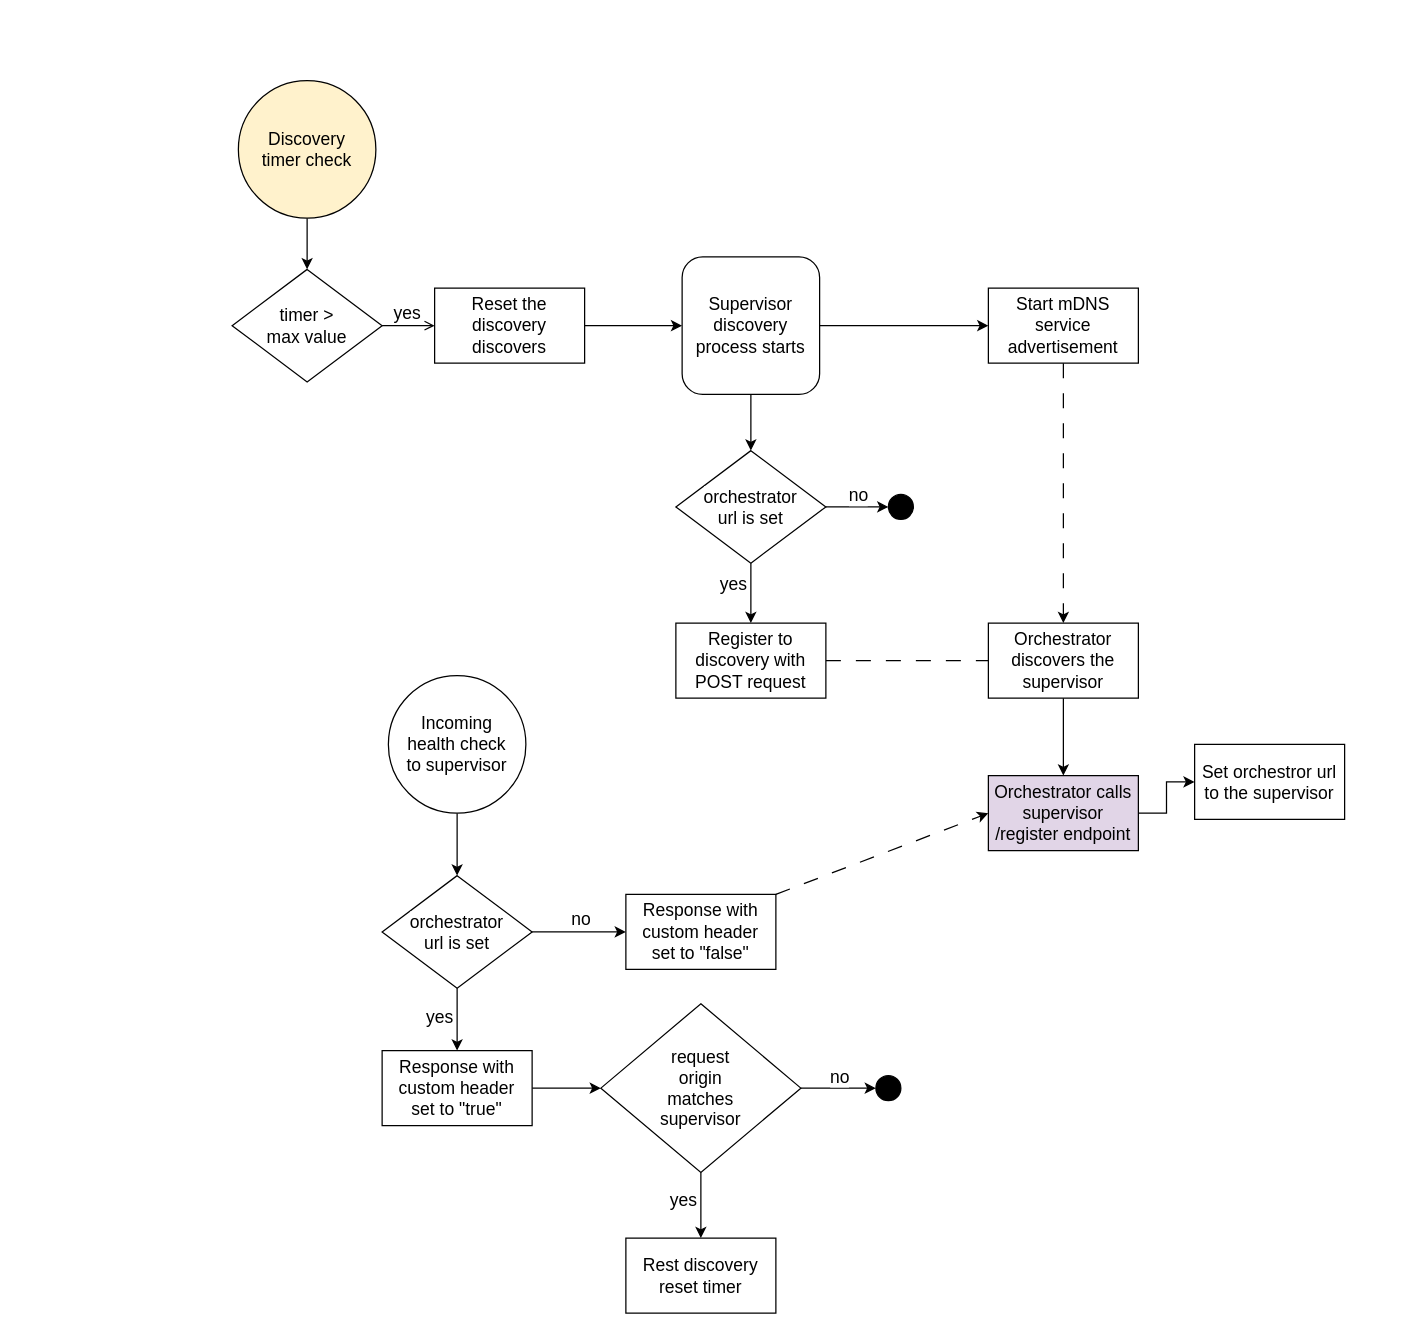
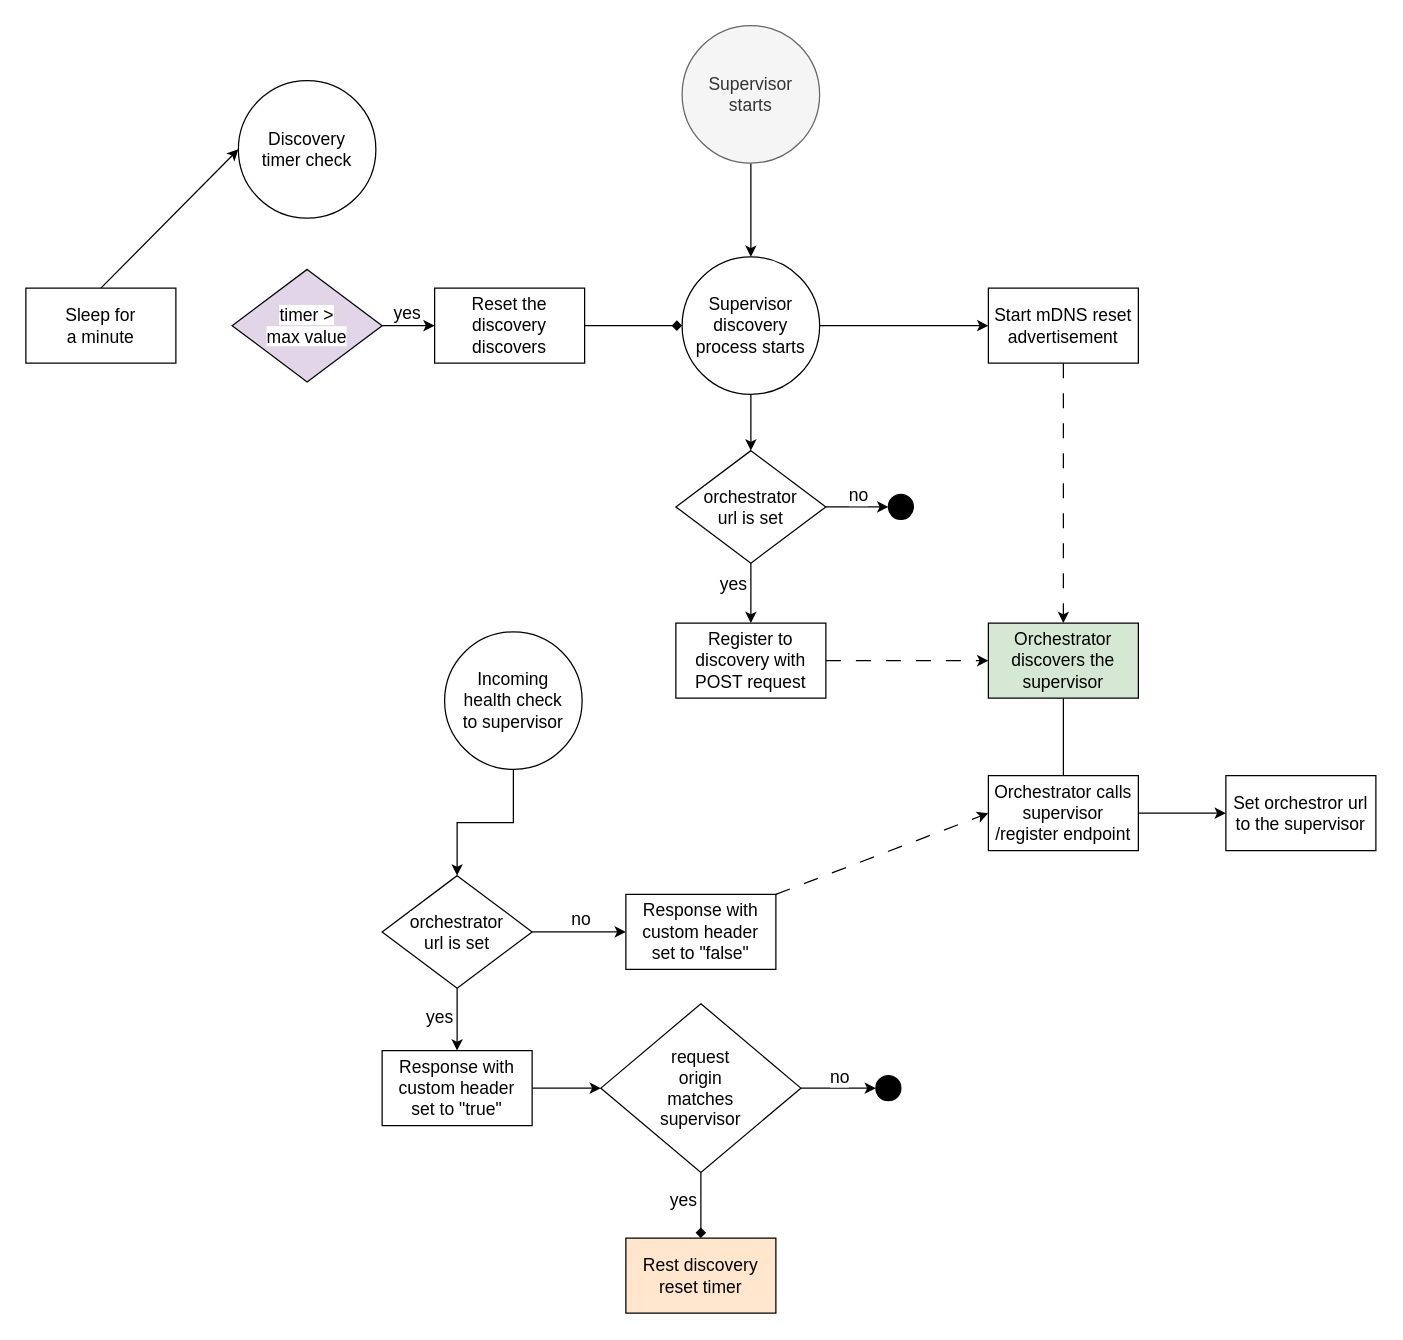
+ <mxCell id="45" value="&lt;span style=&quot;font-size: 14px;&quot;&gt;Supervisor&lt;br&gt;starts&lt;/span&gt;" style="ellipse;whiteSpace=wrap;html=1;aspect=fixed;fillColor=#f5f5f5;fontColor=#333333;strokeColor=#666666;" vertex="1" parent="1"><mxGeometry x="545" y="20" width="110" height="110" as="geometry" /></mxCell>
- <mxCell id="36" value="&lt;span style=&quot;font-size: 14px;&quot;&gt;Discovery&lt;br&gt;timer check&lt;/span&gt;" style="ellipse;whiteSpace=wrap;html=1;aspect=fixed;fillColor=#fff2cc;" vertex="1" parent="1"><mxGeometry x="190" y="64" width="110" height="110" as="geometry" /></mxCell>
+ <mxCell id="36" value="&lt;span style=&quot;font-size: 14px;&quot;&gt;Discovery&lt;br&gt;timer check&lt;/span&gt;" style="ellipse;whiteSpace=wrap;html=1;aspect=fixed;" vertex="1" parent="1"><mxGeometry x="190" y="64" width="110" height="110" as="geometry" /></mxCell>
+ <mxCell id="44" style="edgeStyle=orthogonalEdgeStyle;rounded=0;orthogonalLoop=1;jettySize=auto;html=1;exitX=0.5;exitY=1;exitDx=0;exitDy=0;entryX=0.5;entryY=0;entryDx=0;entryDy=0;" edge="1" parent="1" source="45" target="17"><mxGeometry relative="1" as="geometry" /></mxCell>
+ <mxCell id="42" style="rounded=0;orthogonalLoop=1;jettySize=auto;html=1;exitX=0.5;exitY=0;exitDx=0;exitDy=0;entryX=0;entryY=0.5;entryDx=0;entryDy=0;" edge="1" parent="1" source="43" target="36"><mxGeometry relative="1" as="geometry" /></mxCell>
- <mxCell id="35" style="edgeStyle=orthogonalEdgeStyle;rounded=0;orthogonalLoop=1;jettySize=auto;html=1;exitX=0.5;exitY=1;exitDx=0;exitDy=0;entryX=0.5;entryY=0;entryDx=0;entryDy=0;" edge="1" parent="1" source="36" target="41"><mxGeometry relative="1" as="geometry" /></mxCell>
+ <mxCell id="43" value="&lt;span style=&quot;font-size: 14px;&quot;&gt;Sleep for&lt;br&gt;a minute&lt;/span&gt;" style="rounded=0;whiteSpace=wrap;html=1;" vertex="1" parent="1"><mxGeometry x="20" y="230" width="120" height="60" as="geometry" /></mxCell>
- <mxCell id="41" value="&lt;span style=&quot;font-size: 14px; text-wrap-mode: nowrap; background-color: rgb(255, 255, 255);&quot;&gt;timer &amp;gt;&lt;br&gt;max value&lt;/span&gt;" style="rhombus;whiteSpace=wrap;html=1;" vertex="1" parent="1"><mxGeometry x="185" y="215" width="120" height="90" as="geometry" /></mxCell>
+ <mxCell id="41" value="&lt;span style=&quot;font-size: 14px; text-wrap-mode: nowrap; background-color: rgb(255, 255, 255);&quot;&gt;timer &amp;gt;&lt;br&gt;max value&lt;/span&gt;" style="rhombus;whiteSpace=wrap;html=1;fillColor=#e1d5e7;" vertex="1" parent="1"><mxGeometry x="185" y="215" width="120" height="90" as="geometry" /></mxCell>
- <mxCell id="39" style="edgeStyle=orthogonalEdgeStyle;rounded=0;orthogonalLoop=1;jettySize=auto;html=1;exitX=1;exitY=0.5;exitDx=0;exitDy=0;entryX=0;entryY=0.5;entryDx=0;entryDy=0;endArrow=open;" edge="1" source="41" target="38" parent="1"><mxGeometry relative="1" as="geometry" /></mxCell>
+ <mxCell id="39" style="edgeStyle=orthogonalEdgeStyle;rounded=0;orthogonalLoop=1;jettySize=auto;html=1;exitX=1;exitY=0.5;exitDx=0;exitDy=0;entryX=0;entryY=0.5;entryDx=0;entryDy=0;" edge="1" source="41" target="38" parent="1"><mxGeometry relative="1" as="geometry" /></mxCell>
- <mxCell id="37" style="rounded=0;orthogonalLoop=1;jettySize=auto;html=1;exitX=1;exitY=0.5;exitDx=0;exitDy=0;entryX=0;entryY=0.5;entryDx=0;entryDy=0;" edge="1" parent="1" source="38" target="17"><mxGeometry relative="1" as="geometry" /></mxCell>
+ <mxCell id="37" style="rounded=0;orthogonalLoop=1;jettySize=auto;html=1;exitX=1;exitY=0.5;exitDx=0;exitDy=0;entryX=0;entryY=0.5;entryDx=0;entryDy=0;endArrow=diamond;" edge="1" parent="1" source="38" target="17"><mxGeometry relative="1" as="geometry" /></mxCell>
- <mxCell id="17" value="&lt;span style=&quot;font-size: 14px;&quot;&gt;Supervisor&lt;/span&gt;&lt;br style=&quot;font-size: 14px;&quot;&gt;&lt;span style=&quot;font-size: 14px;&quot;&gt;discovery process starts&lt;/span&gt;" style="whiteSpace=wrap;html=1;aspect=fixed;rounded=1;" vertex="1" parent="1"><mxGeometry x="545" y="205" width="110" height="110" as="geometry" /></mxCell>
+ <mxCell id="17" value="&lt;span style=&quot;font-size: 14px;&quot;&gt;Supervisor&lt;/span&gt;&lt;br style=&quot;font-size: 14px;&quot;&gt;&lt;span style=&quot;font-size: 14px;&quot;&gt;discovery process starts&lt;/span&gt;" style="ellipse;whiteSpace=wrap;html=1;aspect=fixed;" vertex="1" parent="1"><mxGeometry x="545" y="205" width="110" height="110" as="geometry" /></mxCell>
- <mxCell id="7" value="&lt;span style=&quot;font-size: 14px;&quot;&gt;Start mDNS service advertisement&lt;/span&gt;" style="rounded=0;whiteSpace=wrap;html=1;" vertex="1" parent="1"><mxGeometry x="790" y="230" width="120" height="60" as="geometry" /></mxCell>
+ <mxCell id="7" value="&lt;span style=&quot;font-size: 14px;&quot;&gt;Start mDNS reset advertisement&lt;/span&gt;" style="rounded=0;whiteSpace=wrap;html=1;" vertex="1" parent="1"><mxGeometry x="790" y="230" width="120" height="60" as="geometry" /></mxCell>
- <mxCell id="4" style="edgeStyle=orthogonalEdgeStyle;rounded=0;orthogonalLoop=1;jettySize=auto;html=1;exitX=1;exitY=0.5;exitDx=0;exitDy=0;entryX=0;entryY=0.5;entryDx=0;entryDy=0;dashed=1;dashPattern=12 12;endArrow=none;" edge="1" parent="1" source="5" target="10"><mxGeometry relative="1" as="geometry" /></mxCell>
+ <mxCell id="4" style="edgeStyle=orthogonalEdgeStyle;rounded=0;orthogonalLoop=1;jettySize=auto;html=1;exitX=1;exitY=0.5;exitDx=0;exitDy=0;entryX=0;entryY=0.5;entryDx=0;entryDy=0;dashed=1;dashPattern=12 12;" edge="1" parent="1" source="5" target="10"><mxGeometry relative="1" as="geometry" /></mxCell>
- <mxCell id="10" value="&lt;span style=&quot;font-size: 14px;&quot;&gt;Orchestrator discovers the supervisor&lt;/span&gt;" style="rounded=0;whiteSpace=wrap;html=1;" vertex="1" parent="1"><mxGeometry x="790" y="498" width="120" height="60" as="geometry" /></mxCell>
+ <mxCell id="10" value="&lt;span style=&quot;font-size: 14px;&quot;&gt;Orchestrator discovers the supervisor&lt;/span&gt;" style="rounded=0;whiteSpace=wrap;html=1;fillColor=#d5e8d4;" vertex="1" parent="1"><mxGeometry x="790" y="498" width="120" height="60" as="geometry" /></mxCell>
- <mxCell id="20" value="&lt;span style=&quot;font-size: 14px;&quot;&gt;Incoming&lt;br&gt;health check&lt;br&gt;to supervisor&lt;/span&gt;" style="ellipse;whiteSpace=wrap;html=1;aspect=fixed;" vertex="1" parent="1"><mxGeometry x="310" y="540" width="110" height="110" as="geometry" /></mxCell>
+ <mxCell id="20" value="&lt;span style=&quot;font-size: 14px;&quot;&gt;Incoming&lt;br&gt;health check&lt;br&gt;to supervisor&lt;/span&gt;" style="ellipse;whiteSpace=wrap;html=1;aspect=fixed;" vertex="1" parent="1"><mxGeometry x="355" y="505" width="110" height="110" as="geometry" /></mxCell>
- <mxCell id="9" style="edgeStyle=orthogonalEdgeStyle;rounded=0;orthogonalLoop=1;jettySize=auto;html=1;exitX=0.5;exitY=1;exitDx=0;exitDy=0;entryX=0.5;entryY=0;entryDx=0;entryDy=0;" edge="1" parent="1" source="10" target="32"><mxGeometry relative="1" as="geometry" /></mxCell>
+ <mxCell id="9" style="edgeStyle=orthogonalEdgeStyle;rounded=0;orthogonalLoop=1;jettySize=auto;html=1;exitX=0.5;exitY=1;exitDx=0;exitDy=0;entryX=0.5;entryY=0;entryDx=0;entryDy=0;endArrow=none;" edge="1" parent="1" source="10" target="32"><mxGeometry relative="1" as="geometry" /></mxCell>
- <mxCell id="18" value="&lt;span style=&quot;font-size: 14px;&quot;&gt;Set orchestror url to the supervisor&lt;/span&gt;" style="rounded=0;whiteSpace=wrap;html=1;" vertex="1" parent="1"><mxGeometry x="955" y="595" width="120" height="60" as="geometry" /></mxCell>
+ <mxCell id="18" value="&lt;span style=&quot;font-size: 14px;&quot;&gt;Set orchestror url to the supervisor&lt;/span&gt;" style="rounded=0;whiteSpace=wrap;html=1;" vertex="1" parent="1"><mxGeometry x="980" y="620" width="120" height="60" as="geometry" /></mxCell>
- <mxCell id="32" value="&lt;span style=&quot;font-size: 14px;&quot;&gt;Orchestrator calls supervisor /register endpoint&lt;/span&gt;" style="rounded=0;whiteSpace=wrap;html=1;fillColor=#e1d5e7;" vertex="1" parent="1"><mxGeometry x="790" y="620" width="120" height="60" as="geometry" /></mxCell>
+ <mxCell id="32" value="&lt;span style=&quot;font-size: 14px;&quot;&gt;Orchestrator calls supervisor /register endpoint&lt;/span&gt;" style="rounded=0;whiteSpace=wrap;html=1;" vertex="1" parent="1"><mxGeometry x="790" y="620" width="120" height="60" as="geometry" /></mxCell>
- <mxCell id="46" value="" style="edgeStyle=orthogonalEdgeStyle;rounded=0;orthogonalLoop=1;jettySize=auto;html=1;exitX=0.5;exitY=1;exitDx=0;exitDy=0;entryX=0.5;entryY=0;entryDx=0;entryDy=0;" edge="1" parent="1" source="26" target="48"><mxGeometry relative="1" as="geometry"><mxPoint x="560" y="938" as="sourcePoint" /><mxPoint x="640" y="1080" as="targetPoint" /></mxGeometry></mxCell>
+ <mxCell id="46" value="" style="edgeStyle=orthogonalEdgeStyle;rounded=0;orthogonalLoop=1;jettySize=auto;html=1;exitX=0.5;exitY=1;exitDx=0;exitDy=0;entryX=0.5;entryY=0;entryDx=0;entryDy=0;endArrow=diamond;" edge="1" parent="1" source="26" target="48"><mxGeometry relative="1" as="geometry"><mxPoint x="560" y="938" as="sourcePoint" /><mxPoint x="640" y="1080" as="targetPoint" /></mxGeometry></mxCell>
- <mxCell id="48" value="&lt;span style=&quot;font-size: 14px;&quot;&gt;Rest discovery reset timer&lt;/span&gt;" style="rounded=0;whiteSpace=wrap;html=1;" vertex="1" parent="1"><mxGeometry x="500" y="990" width="120" height="60" as="geometry" /></mxCell>
+ <mxCell id="48" value="&lt;span style=&quot;font-size: 14px;&quot;&gt;Rest discovery reset timer&lt;/span&gt;" style="rounded=0;whiteSpace=wrap;html=1;fillColor=#ffe6cc;" vertex="1" parent="1"><mxGeometry x="500" y="990" width="120" height="60" as="geometry" /></mxCell>
